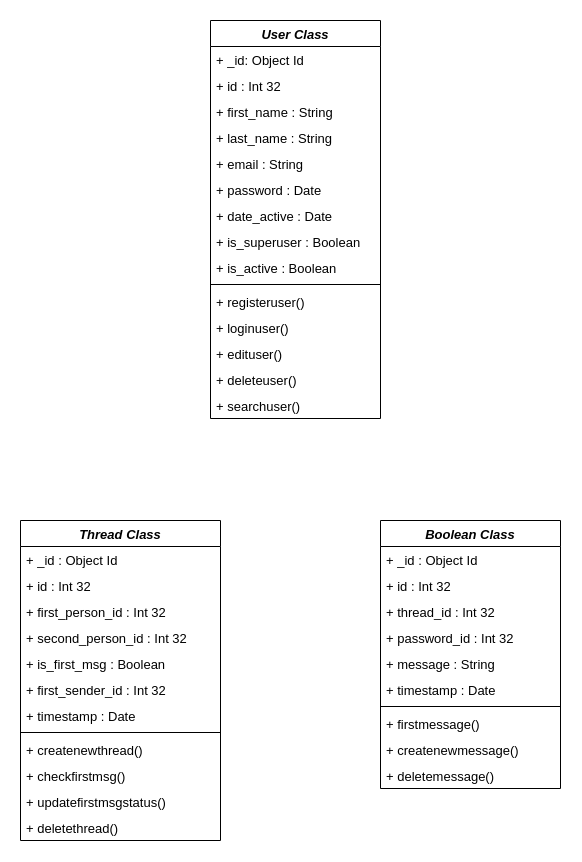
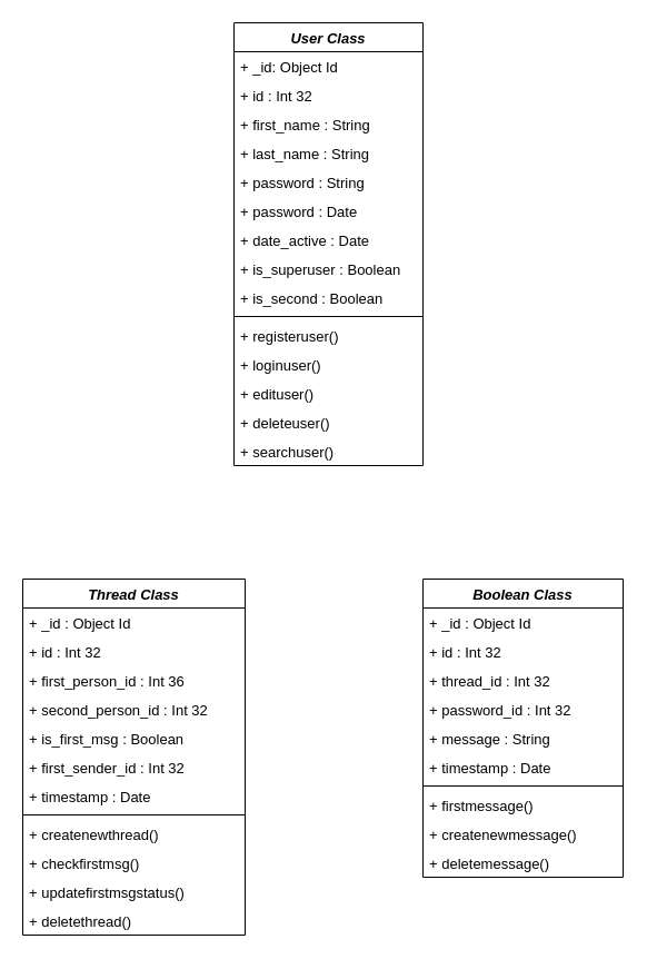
- <mxCell id="7" value="+ email : String" style="text;strokeColor=none;fillColor=none;align=left;verticalAlign=top;spacingLeft=4;spacingRight=4;overflow=hidden;rotatable=0;points=[[0,0.5],[1,0.5]];portConstraint=eastwest;fontSize=13;" vertex="1" parent="2"><mxGeometry y="130" width="170" height="26" as="geometry" /></mxCell>
+ <mxCell id="7" value="+ password : String" style="text;strokeColor=none;fillColor=none;align=left;verticalAlign=top;spacingLeft=4;spacingRight=4;overflow=hidden;rotatable=0;points=[[0,0.5],[1,0.5]];portConstraint=eastwest;fontSize=13;" vertex="1" parent="2"><mxGeometry y="130" width="170" height="26" as="geometry" /></mxCell>
- <mxCell id="11" value="+ is_active : Boolean" style="text;strokeColor=none;fillColor=none;align=left;verticalAlign=top;spacingLeft=4;spacingRight=4;overflow=hidden;rotatable=0;points=[[0,0.5],[1,0.5]];portConstraint=eastwest;fontSize=13;" vertex="1" parent="2"><mxGeometry y="234" width="170" height="26" as="geometry" /></mxCell>
+ <mxCell id="11" value="+ is_second : Boolean" style="text;strokeColor=none;fillColor=none;align=left;verticalAlign=top;spacingLeft=4;spacingRight=4;overflow=hidden;rotatable=0;points=[[0,0.5],[1,0.5]];portConstraint=eastwest;fontSize=13;" vertex="1" parent="2"><mxGeometry y="234" width="170" height="26" as="geometry" /></mxCell>
- <mxCell id="21" value="+ first_person_id : Int 32" style="text;strokeColor=none;fillColor=none;align=left;verticalAlign=top;spacingLeft=4;spacingRight=4;overflow=hidden;rotatable=0;points=[[0,0.5],[1,0.5]];portConstraint=eastwest;fontSize=13;" vertex="1" parent="18"><mxGeometry y="78" width="200" height="26" as="geometry" /></mxCell>
+ <mxCell id="21" value="+ first_person_id : Int 36" style="text;strokeColor=none;fillColor=none;align=left;verticalAlign=top;spacingLeft=4;spacingRight=4;overflow=hidden;rotatable=0;points=[[0,0.5],[1,0.5]];portConstraint=eastwest;fontSize=13;" vertex="1" parent="18"><mxGeometry y="78" width="200" height="26" as="geometry" /></mxCell>
